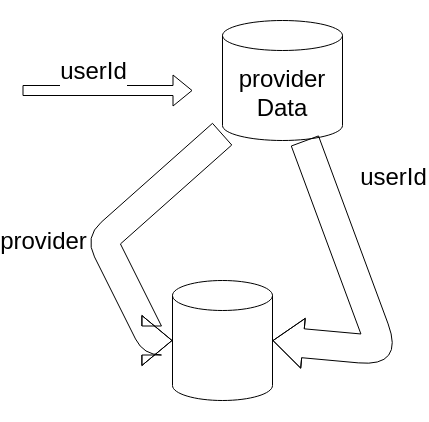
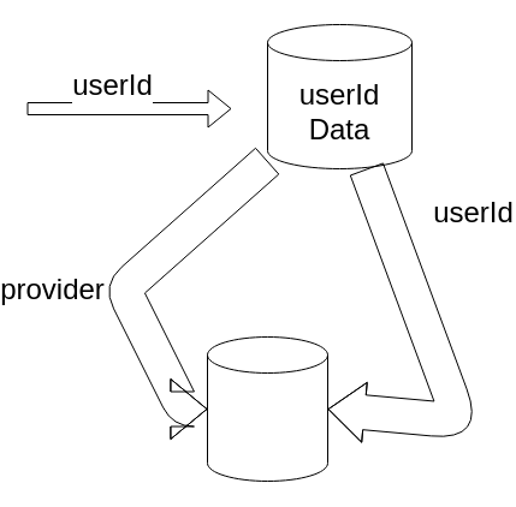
- <mxCell id="2" value="provider&lt;br&gt;Data" style="shape=cylinder3;whiteSpace=wrap;html=1;boundedLbl=1;backgroundOutline=1;size=15;fontSize=24;" vertex="1" parent="1"><mxGeometry x="220" y="20" width="120" height="120" as="geometry" /></mxCell>
+ <mxCell id="2" value="userId&lt;br&gt;Data" style="shape=cylinder3;whiteSpace=wrap;html=1;boundedLbl=1;backgroundOutline=1;size=15;fontSize=24;" vertex="1" parent="1"><mxGeometry x="220" y="20" width="120" height="120" as="geometry" /></mxCell>
